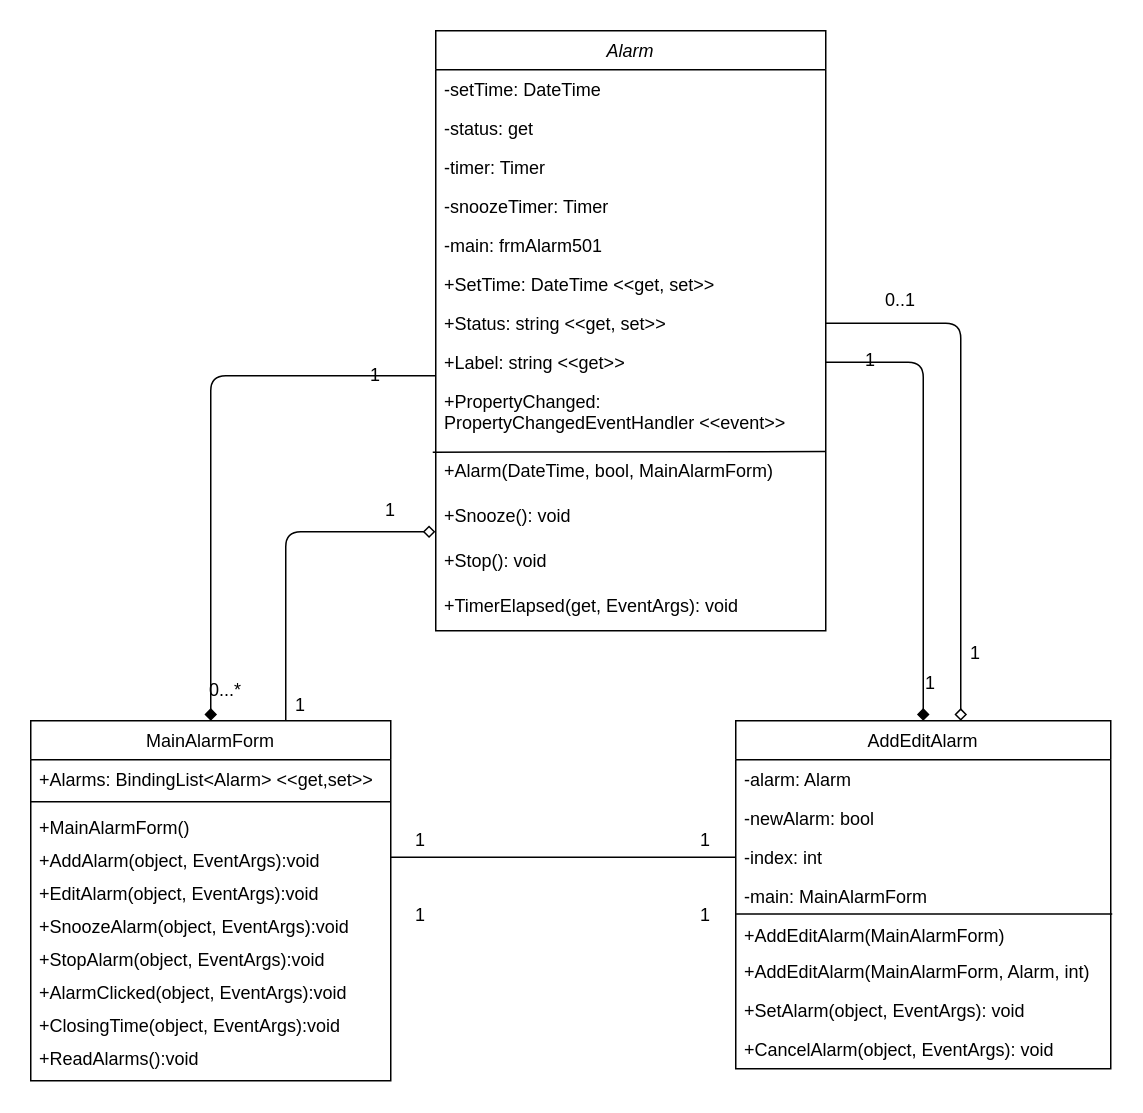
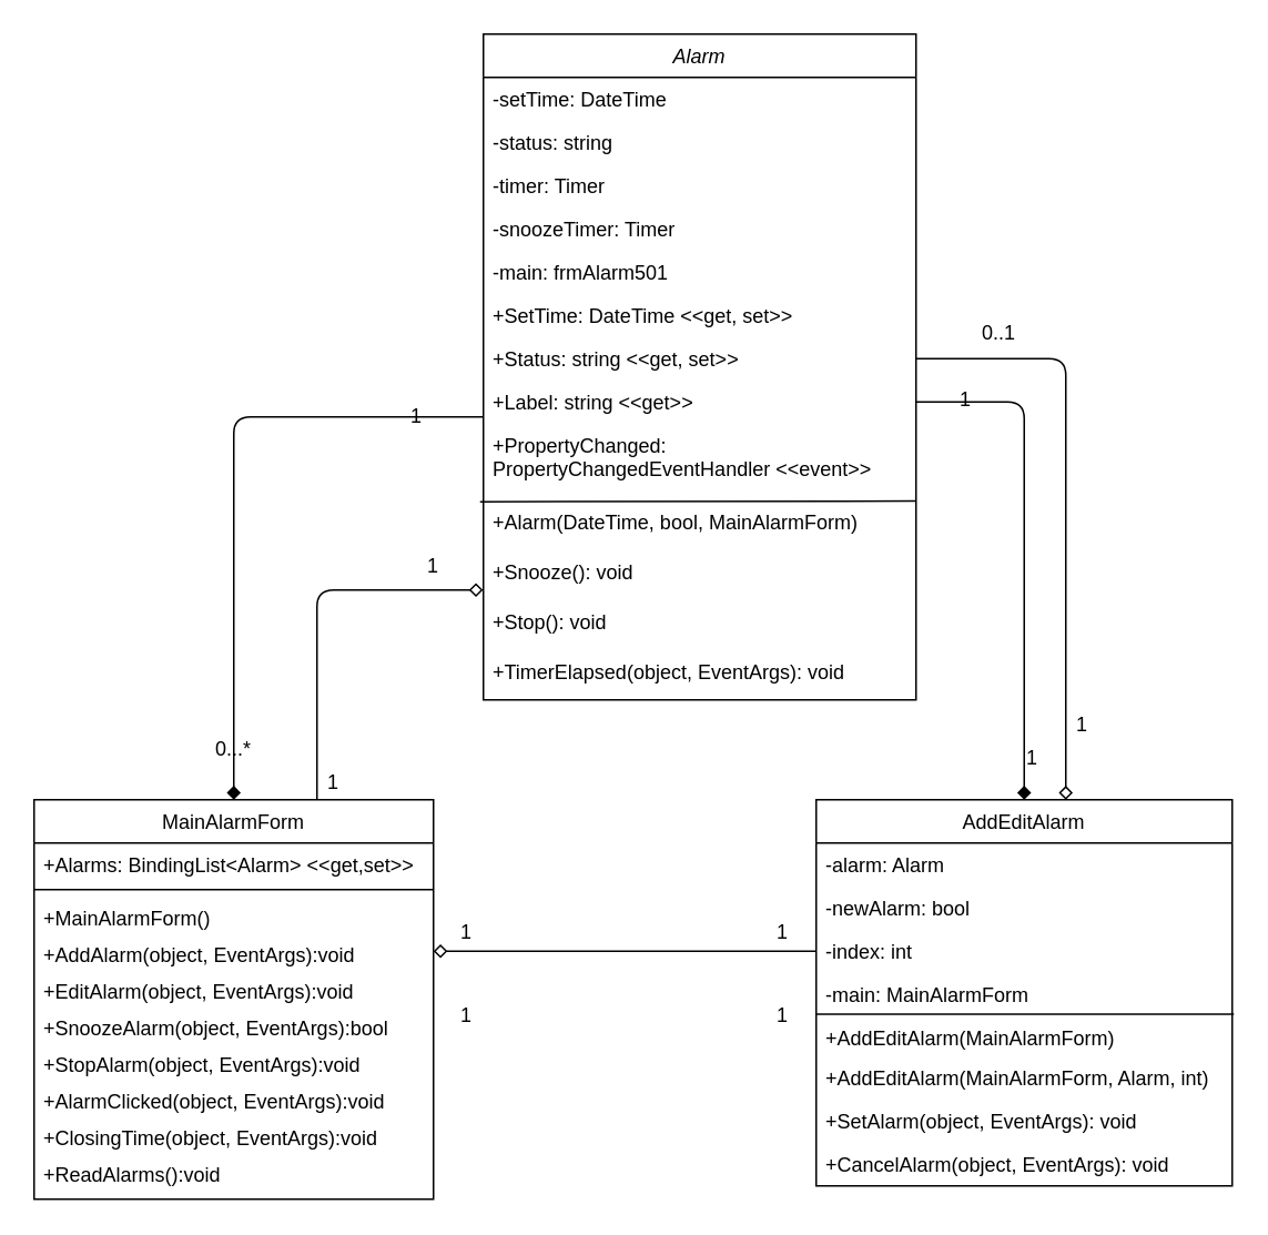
- <mxCell id="4" value="-status: get" style="text;align=left;verticalAlign=top;spacingLeft=4;spacingRight=4;overflow=hidden;rotatable=0;points=[[0,0.5],[1,0.5]];portConstraint=eastwest;rounded=0;shadow=0;html=0;" parent="2" vertex="1"><mxGeometry y="52" width="260" height="26" as="geometry" /></mxCell>
+ <mxCell id="4" value="-status: string" style="text;align=left;verticalAlign=top;spacingLeft=4;spacingRight=4;overflow=hidden;rotatable=0;points=[[0,0.5],[1,0.5]];portConstraint=eastwest;rounded=0;shadow=0;html=0;" parent="2" vertex="1"><mxGeometry y="52" width="260" height="26" as="geometry" /></mxCell>
- <mxCell id="16" value="+TimerElapsed(get, EventArgs): void" style="text;align=left;verticalAlign=top;spacingLeft=4;spacingRight=4;overflow=hidden;rotatable=0;points=[[0,0.5],[1,0.5]];portConstraint=eastwest;movable=1;resizable=1;deletable=1;editable=1;connectable=1;" vertex="1" parent="2"><mxGeometry y="370" width="260" height="30" as="geometry" /></mxCell>
+ <mxCell id="16" value="+TimerElapsed(object, EventArgs): void" style="text;align=left;verticalAlign=top;spacingLeft=4;spacingRight=4;overflow=hidden;rotatable=0;points=[[0,0.5],[1,0.5]];portConstraint=eastwest;movable=1;resizable=1;deletable=1;editable=1;connectable=1;" vertex="1" parent="2"><mxGeometry y="370" width="260" height="30" as="geometry" /></mxCell>
- <mxCell id="39" value="0...*" style="text;html=1;strokeColor=none;fillColor=none;align=center;verticalAlign=middle;whiteSpace=wrap;rounded=0;" vertex="1" parent="1"><mxGeometry x="130" y="450" width="40" height="20" as="geometry" /></mxCell>
+ <mxCell id="39" value="0...*" style="text;html=1;strokeColor=none;fillColor=none;align=center;verticalAlign=middle;whiteSpace=wrap;rounded=0;" vertex="1" parent="1"><mxGeometry x="120" y="440" width="40" height="20" as="geometry" /></mxCell>
- <mxCell id="49" value="" style="endArrow=none;html=1;exitX=0;exitY=0.5;exitDx=0;exitDy=0;entryX=1;entryY=0.5;entryDx=0;entryDy=0;endFill=0;" edge="1" parent="1" source="31" target="21"><mxGeometry width="50" height="50" relative="1" as="geometry"><mxPoint x="410" y="580" as="sourcePoint" /><mxPoint x="460" y="530" as="targetPoint" /></mxGeometry></mxCell>
+ <mxCell id="49" value="" style="endArrow=diamond;html=1;exitX=0;exitY=0.5;exitDx=0;exitDy=0;entryX=1;entryY=0.5;entryDx=0;entryDy=0;endFill=0;" edge="1" parent="1" source="31" target="21"><mxGeometry width="50" height="50" relative="1" as="geometry"><mxPoint x="410" y="580" as="sourcePoint" /><mxPoint x="460" y="530" as="targetPoint" /></mxGeometry></mxCell>
- <mxCell id="23" value="+SnoozeAlarm(object, EventArgs):void" style="text;align=left;verticalAlign=top;spacingLeft=4;spacingRight=4;overflow=hidden;rotatable=0;points=[[0,0.5],[1,0.5]];portConstraint=eastwest;" vertex="1" parent="17"><mxGeometry y="124" width="240" height="22" as="geometry" /></mxCell>
+ <mxCell id="23" value="+SnoozeAlarm(object, EventArgs):bool" style="text;align=left;verticalAlign=top;spacingLeft=4;spacingRight=4;overflow=hidden;rotatable=0;points=[[0,0.5],[1,0.5]];portConstraint=eastwest;" vertex="1" parent="17"><mxGeometry y="124" width="240" height="22" as="geometry" /></mxCell>
